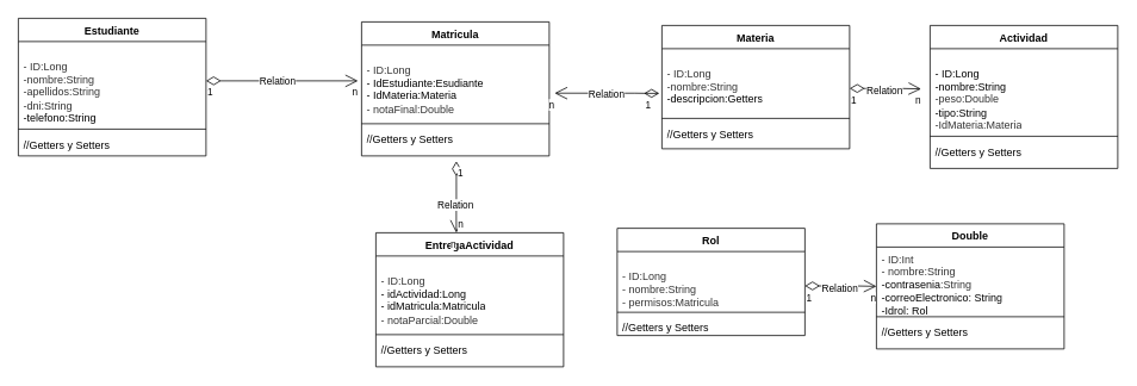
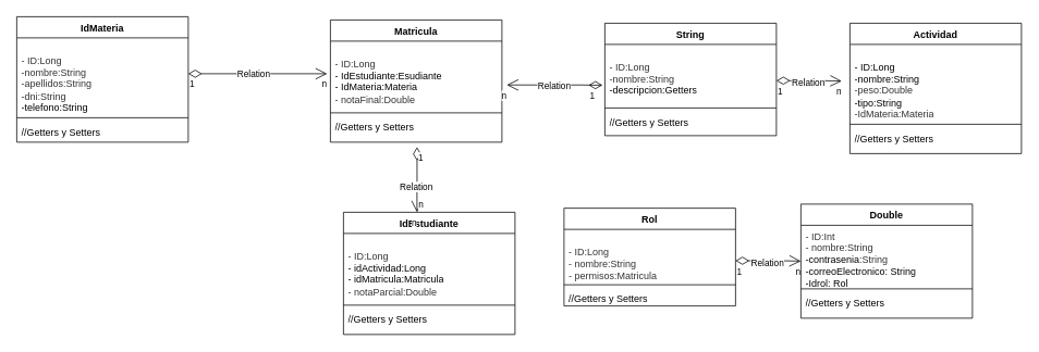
- <mxCell id="2" value="Estudiante" style="swimlane;fontStyle=1;align=center;verticalAlign=top;childLayout=stackLayout;horizontal=1;startSize=26;horizontalStack=0;resizeParent=1;resizeParentMax=0;resizeLast=0;collapsible=1;marginBottom=0;whiteSpace=wrap;html=1;" vertex="1" parent="1"><mxGeometry x="20" y="20" width="210" height="154" as="geometry" /></mxCell>
+ <mxCell id="2" value="IdMateria" style="swimlane;fontStyle=1;align=center;verticalAlign=top;childLayout=stackLayout;horizontal=1;startSize=26;horizontalStack=0;resizeParent=1;resizeParentMax=0;resizeLast=0;collapsible=1;marginBottom=0;whiteSpace=wrap;html=1;" vertex="1" parent="1"><mxGeometry x="20" y="20" width="210" height="154" as="geometry" /></mxCell>
- <mxCell id="6" value="Materia" style="swimlane;fontStyle=1;align=center;verticalAlign=top;childLayout=stackLayout;horizontal=1;startSize=26;horizontalStack=0;resizeParent=1;resizeParentMax=0;resizeLast=0;collapsible=1;marginBottom=0;whiteSpace=wrap;html=1;" vertex="1" parent="1"><mxGeometry x="740" y="28" width="210" height="138" as="geometry" /></mxCell>
+ <mxCell id="6" value="String" style="swimlane;fontStyle=1;align=center;verticalAlign=top;childLayout=stackLayout;horizontal=1;startSize=26;horizontalStack=0;resizeParent=1;resizeParentMax=0;resizeLast=0;collapsible=1;marginBottom=0;whiteSpace=wrap;html=1;" vertex="1" parent="1"><mxGeometry x="740" y="28" width="210" height="138" as="geometry" /></mxCell>
- <mxCell id="22" value="EntregaActividad" style="swimlane;fontStyle=1;align=center;verticalAlign=top;childLayout=stackLayout;horizontal=1;startSize=26;horizontalStack=0;resizeParent=1;resizeParentMax=0;resizeLast=0;collapsible=1;marginBottom=0;whiteSpace=wrap;html=1;" vertex="1" parent="1"><mxGeometry x="420" y="260" width="210" height="150" as="geometry" /></mxCell>
+ <mxCell id="22" value="IdEstudiante" style="swimlane;fontStyle=1;align=center;verticalAlign=top;childLayout=stackLayout;horizontal=1;startSize=26;horizontalStack=0;resizeParent=1;resizeParentMax=0;resizeLast=0;collapsible=1;marginBottom=0;whiteSpace=wrap;html=1;" vertex="1" parent="1"><mxGeometry x="420" y="260" width="210" height="150" as="geometry" /></mxCell>
